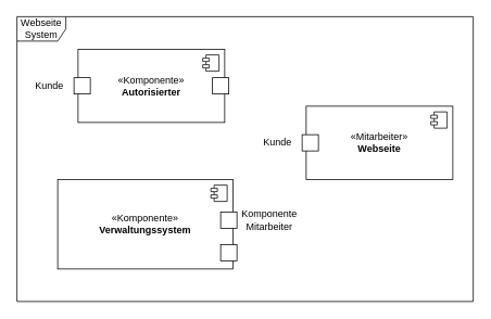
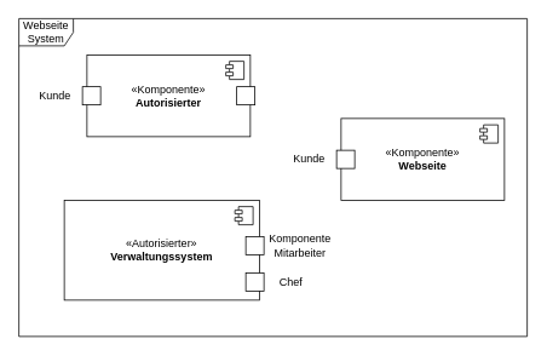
- <mxCell id="11" value="«Mitarbeiter»&lt;br&gt;&lt;b&gt;Webseite&lt;/b&gt;" style="html=1;dropTarget=0;whiteSpace=wrap;" vertex="1" parent="10"><mxGeometry x="65" width="180" height="90" as="geometry" /></mxCell>
+ <mxCell id="11" value="«Komponente»&lt;br&gt;&lt;b&gt;Webseite&lt;/b&gt;" style="html=1;dropTarget=0;whiteSpace=wrap;" vertex="1" parent="10"><mxGeometry x="65" width="180" height="90" as="geometry" /></mxCell>
- <mxCell id="4" value="«Komponente»&lt;br&gt;&lt;b&gt;Verwaltungssystem&lt;/b&gt;" style="html=1;dropTarget=0;whiteSpace=wrap;" vertex="1" parent="3"><mxGeometry width="215" height="110" as="geometry" /></mxCell>
+ <mxCell id="4" value="«Autorisierter»&lt;br&gt;&lt;b&gt;Verwaltungssystem&lt;/b&gt;" style="html=1;dropTarget=0;whiteSpace=wrap;" vertex="1" parent="3"><mxGeometry width="215" height="110" as="geometry" /></mxCell>
+ <mxCell id="9" value="Chef" style="text;html=1;align=center;verticalAlign=middle;whiteSpace=wrap;rounded=0;" vertex="1" parent="3"><mxGeometry x="220" y="75" width="60" height="30" as="geometry" /></mxCell>
